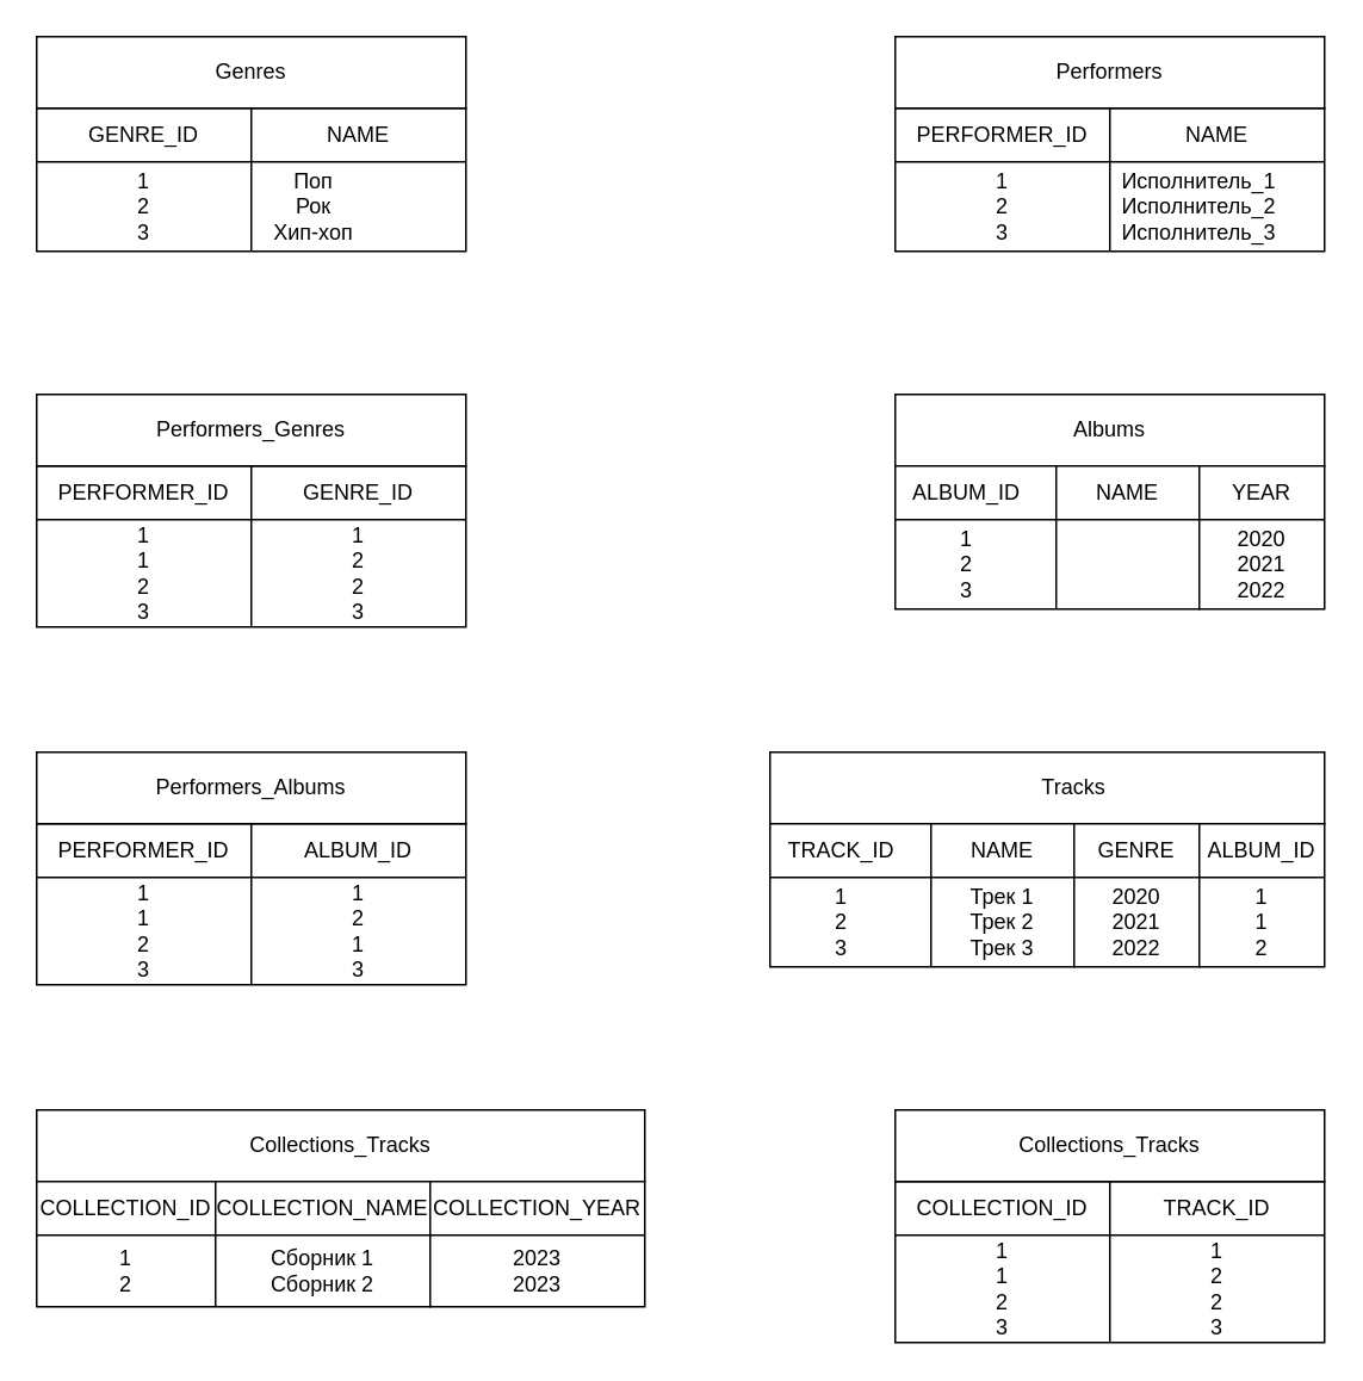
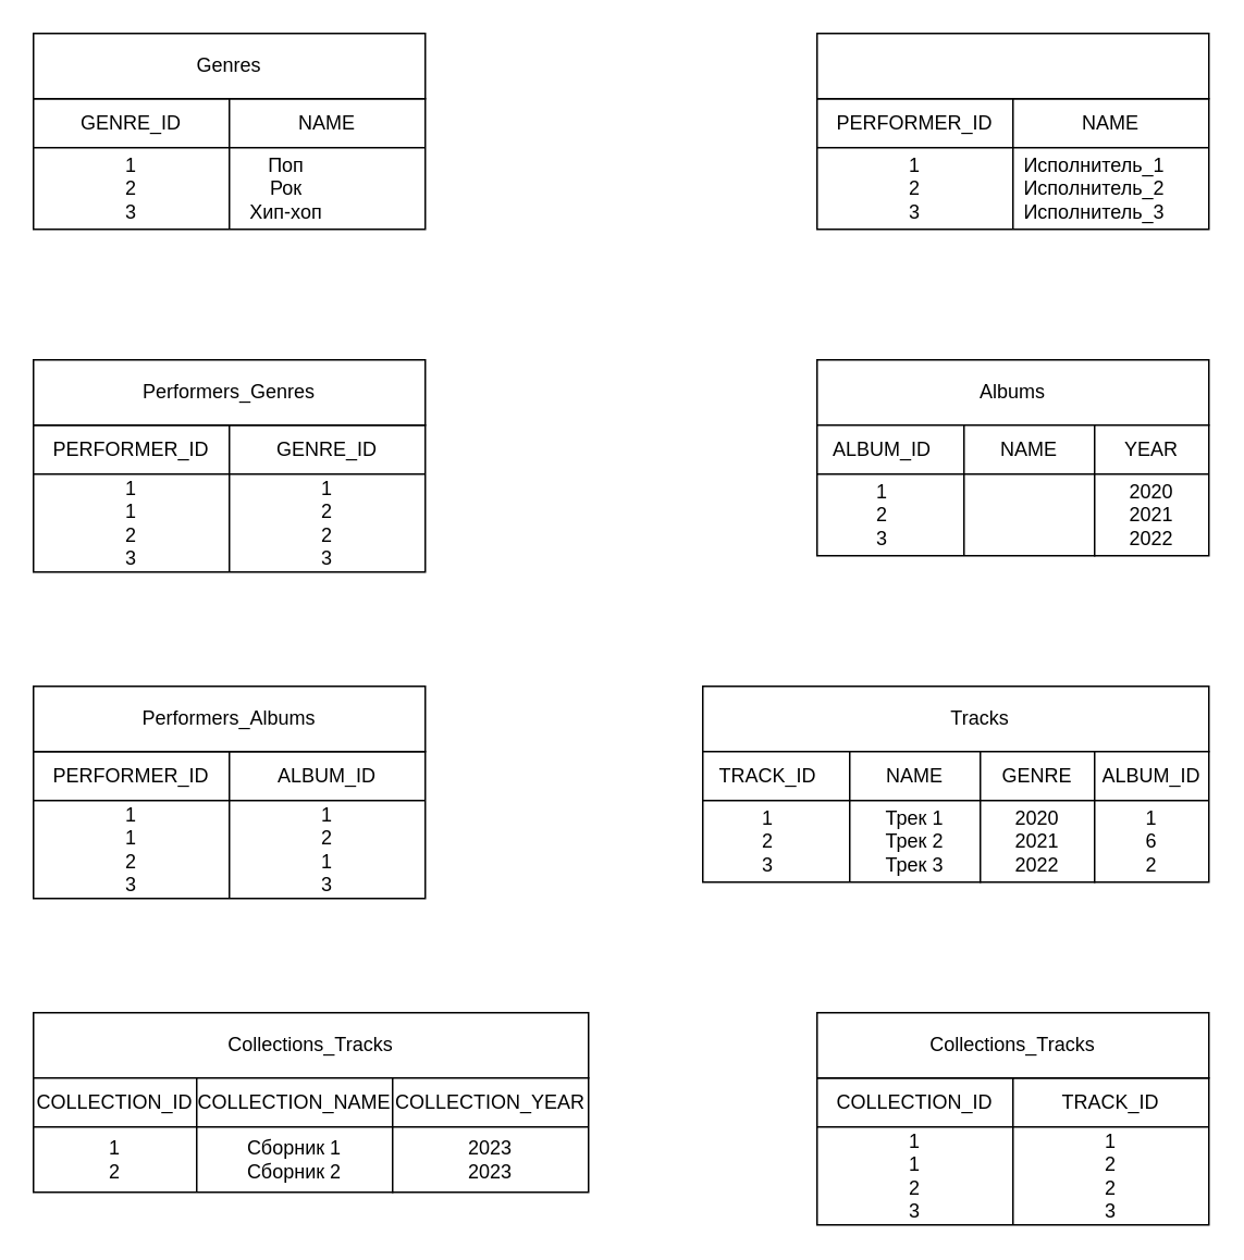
- <mxCell id="13" value="Performers" style="text;html=1;align=center;verticalAlign=middle;whiteSpace=wrap;rounded=0;" vertex="1" parent="1"><mxGeometry x="590" y="25" width="60" height="30" as="geometry" /></mxCell>
- <mxCell id="59" value="1&lt;div&gt;1&lt;/div&gt;&lt;div&gt;2&lt;/div&gt;" style="shape=partialRectangle;html=1;whiteSpace=wrap;connectable=0;strokeColor=inherit;overflow=hidden;fillColor=none;top=0;left=0;bottom=0;right=0;pointerEvents=1;" vertex="1" parent="58"><mxGeometry width="70" height="50" as="geometry"><mxRectangle width="70" height="50" as="alternateBounds" /></mxGeometry></mxCell>
+ <mxCell id="59" value="1&lt;div&gt;6&lt;/div&gt;&lt;div&gt;2&lt;/div&gt;" style="shape=partialRectangle;html=1;whiteSpace=wrap;connectable=0;strokeColor=inherit;overflow=hidden;fillColor=none;top=0;left=0;bottom=0;right=0;pointerEvents=1;" vertex="1" parent="58"><mxGeometry width="70" height="50" as="geometry"><mxRectangle width="70" height="50" as="alternateBounds" /></mxGeometry></mxCell>
